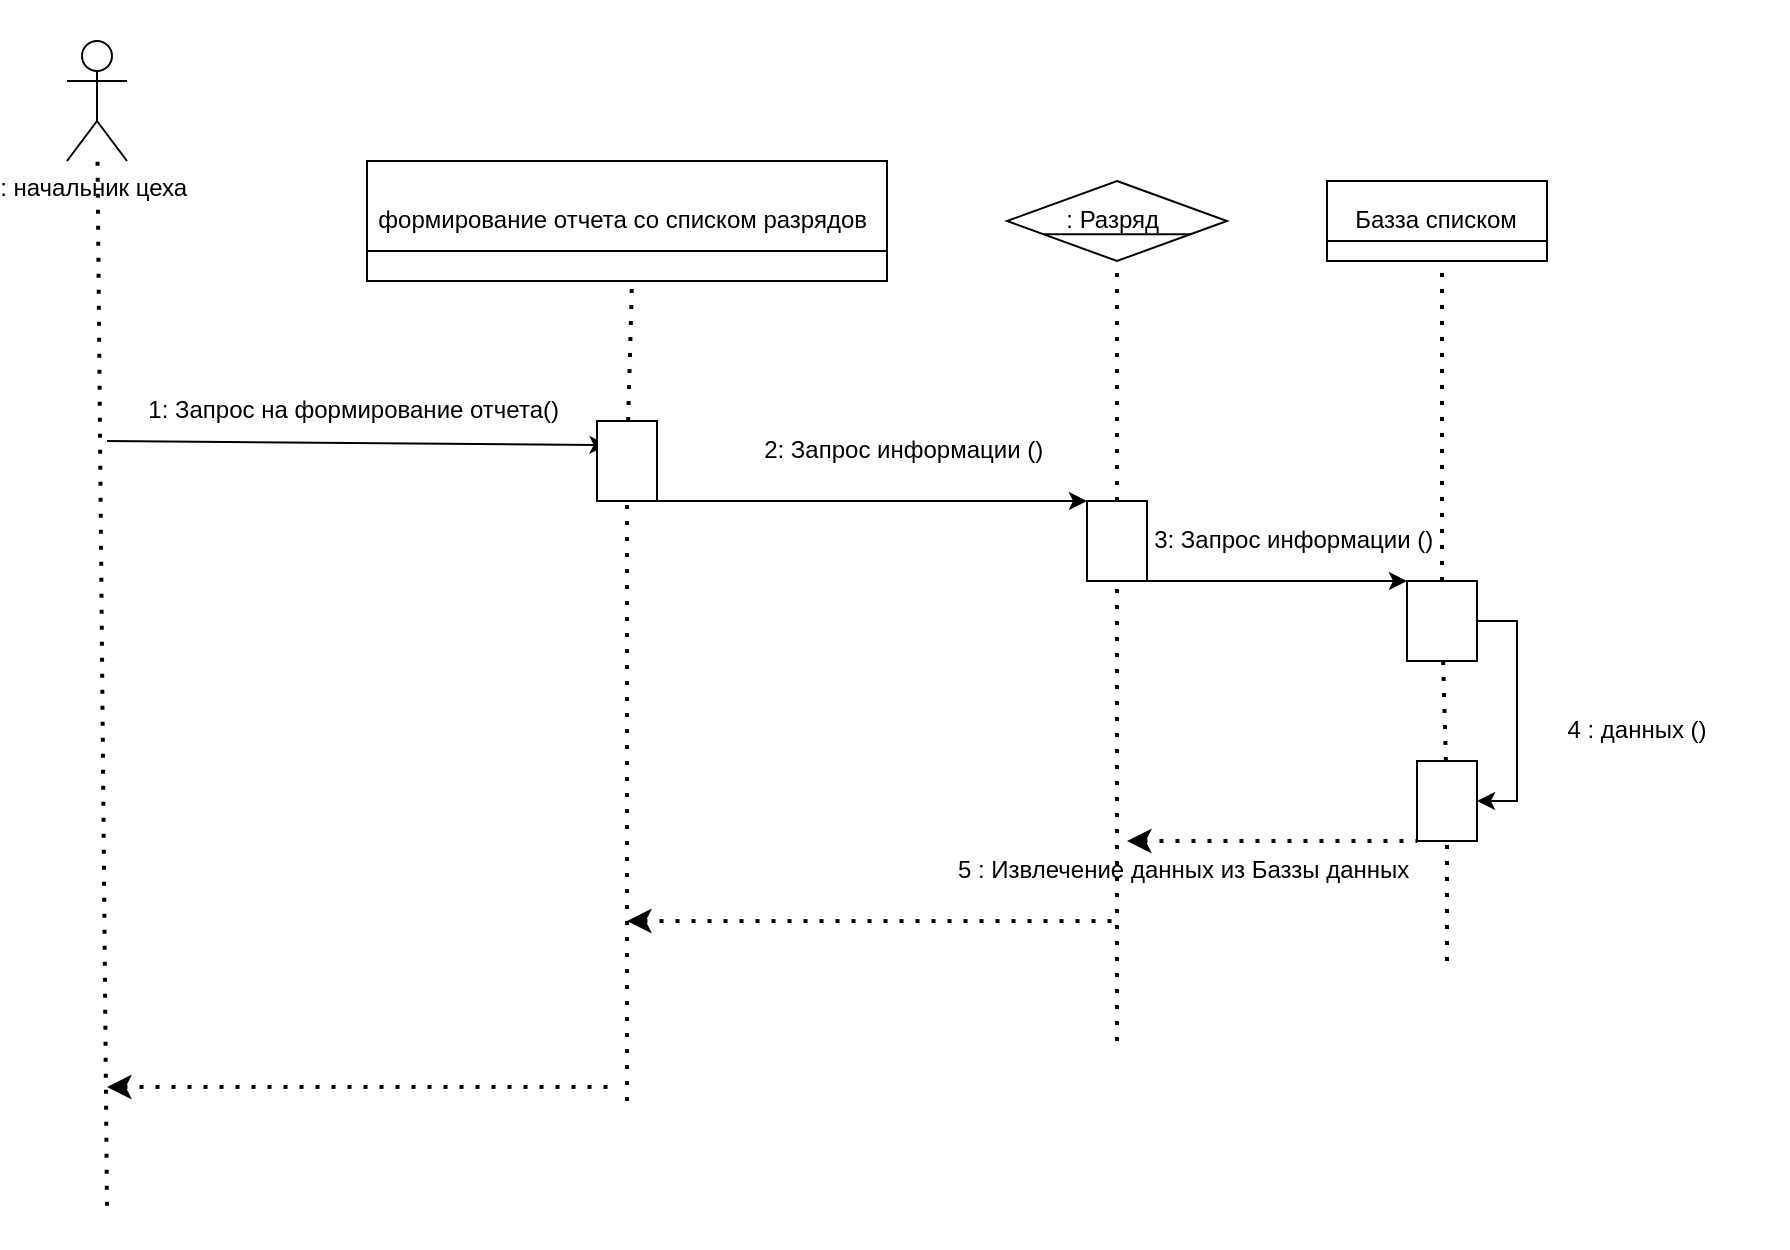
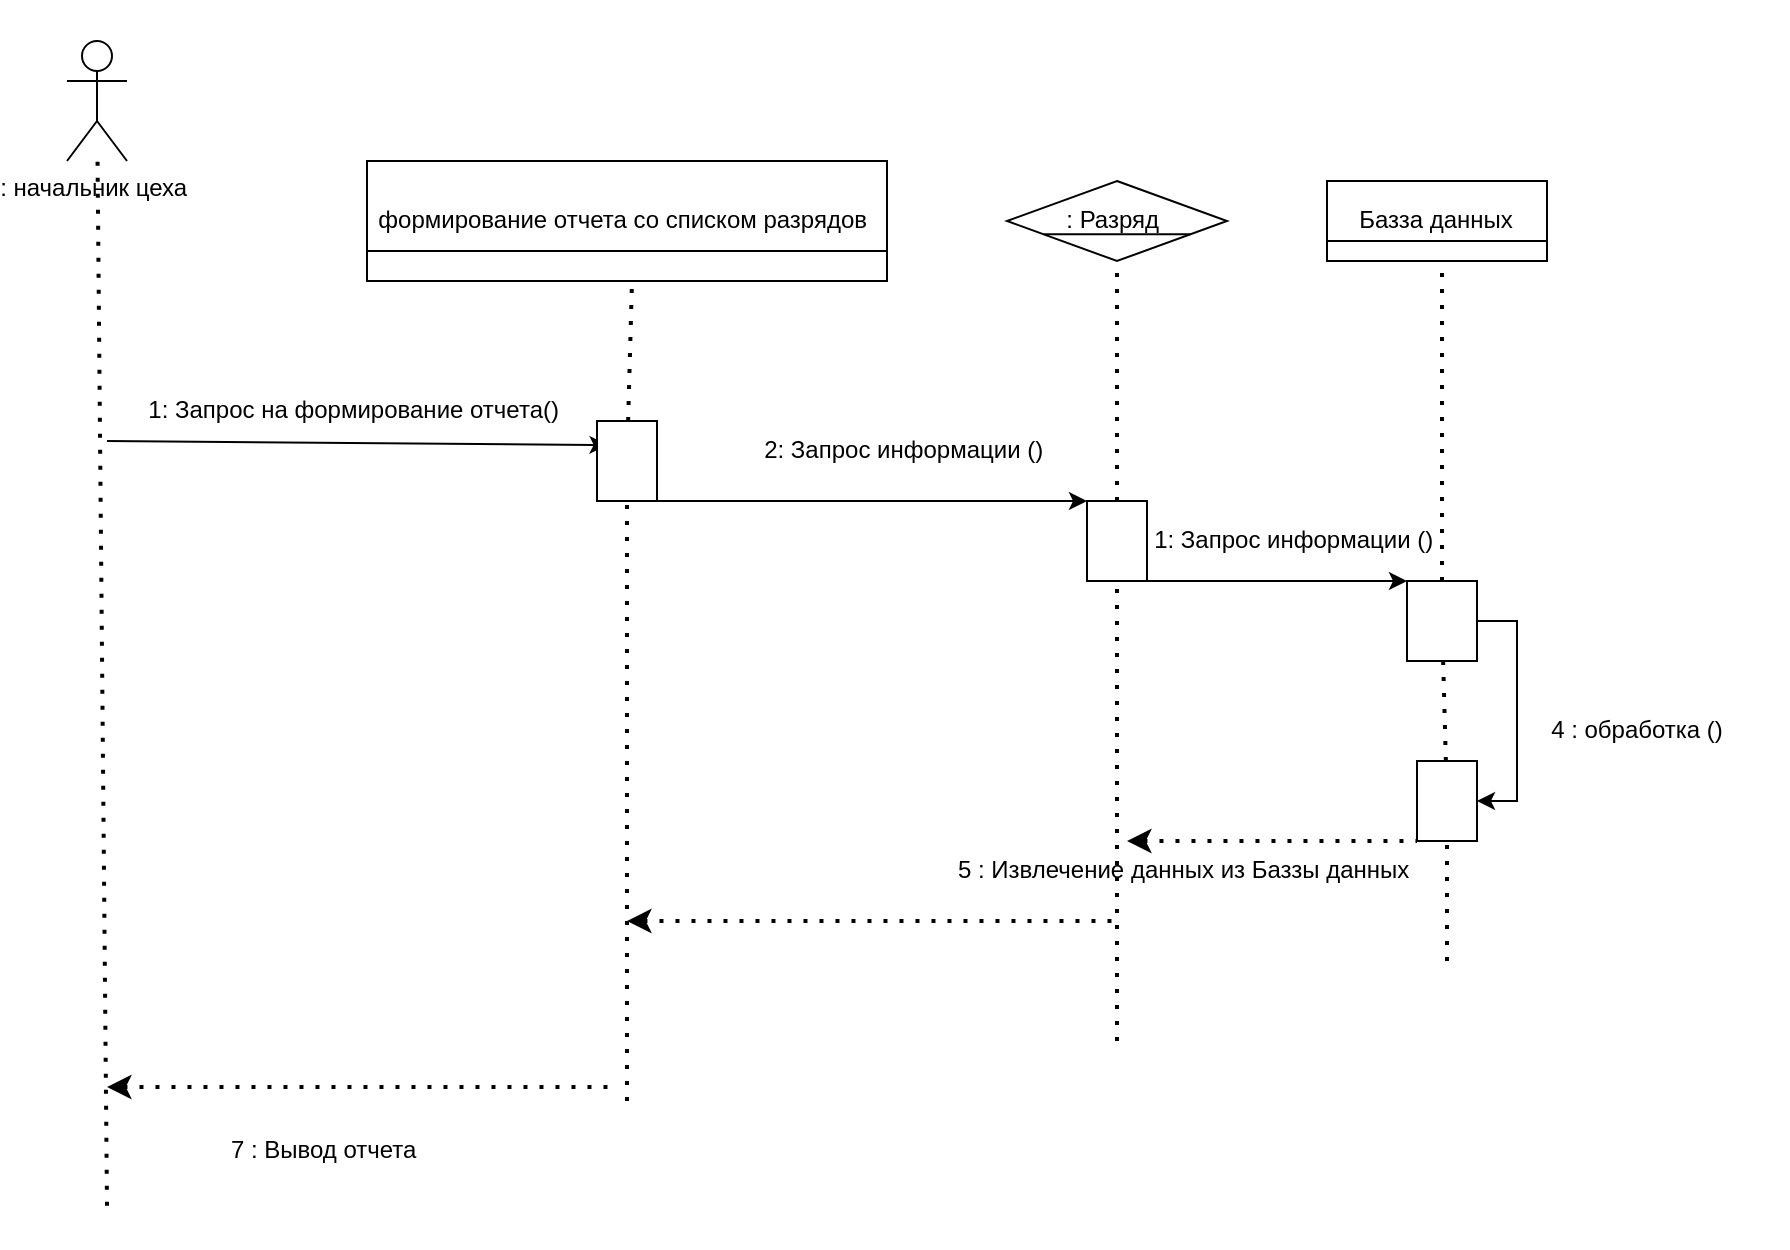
- <mxCell id="16" value="Базза списком" style="rounded=0;whiteSpace=wrap;html=1;" vertex="1" parent="1"><mxGeometry x="650" y="90" width="110" height="40" as="geometry" /></mxCell>
+ <mxCell id="16" value="Базза данных" style="rounded=0;whiteSpace=wrap;html=1;" vertex="1" parent="1"><mxGeometry x="650" y="90" width="110" height="40" as="geometry" /></mxCell>
- <mxCell id="22" value="3: Запрос информации ()&amp;nbsp;" style="text;html=1;align=center;verticalAlign=middle;resizable=0;points=[];autosize=1;strokeColor=none;fillColor=none;" vertex="1" parent="1"><mxGeometry x="550" y="255" width="170" height="30" as="geometry" /></mxCell>
+ <mxCell id="22" value="1: Запрос информации ()&amp;nbsp;" style="text;html=1;align=center;verticalAlign=middle;resizable=0;points=[];autosize=1;strokeColor=none;fillColor=none;" vertex="1" parent="1"><mxGeometry x="550" y="255" width="170" height="30" as="geometry" /></mxCell>
- <mxCell id="28" value="4 : данных ()" style="text;html=1;align=center;verticalAlign=middle;resizable=0;points=[];autosize=1;strokeColor=none;fillColor=none;" vertex="1" parent="1"><mxGeometry x="750" y="350" width="110" height="30" as="geometry" /></mxCell>
+ <mxCell id="28" value="4 : обработка ()" style="text;html=1;align=center;verticalAlign=middle;resizable=0;points=[];autosize=1;strokeColor=none;fillColor=none;" vertex="1" parent="1"><mxGeometry x="750" y="350" width="110" height="30" as="geometry" /></mxCell>
+ <mxCell id="33" value="7 : Вывод отчета&amp;nbsp;" style="text;html=1;align=center;verticalAlign=middle;resizable=0;points=[];autosize=1;strokeColor=none;fillColor=none;" vertex="1" parent="1"><mxGeometry x="90" y="560" width="120" height="30" as="geometry" /></mxCell>
